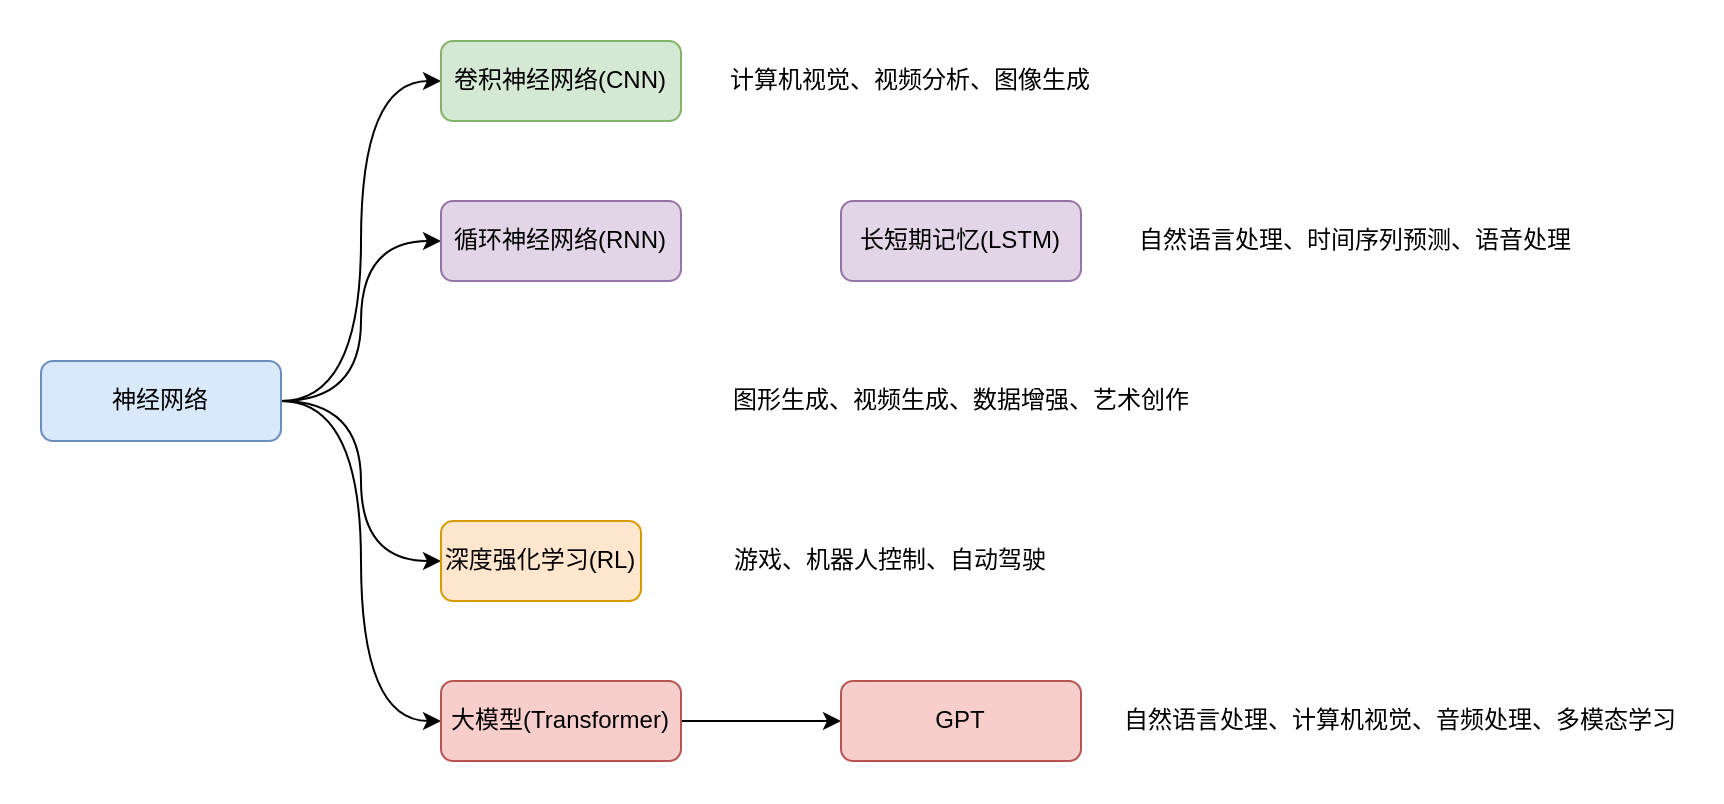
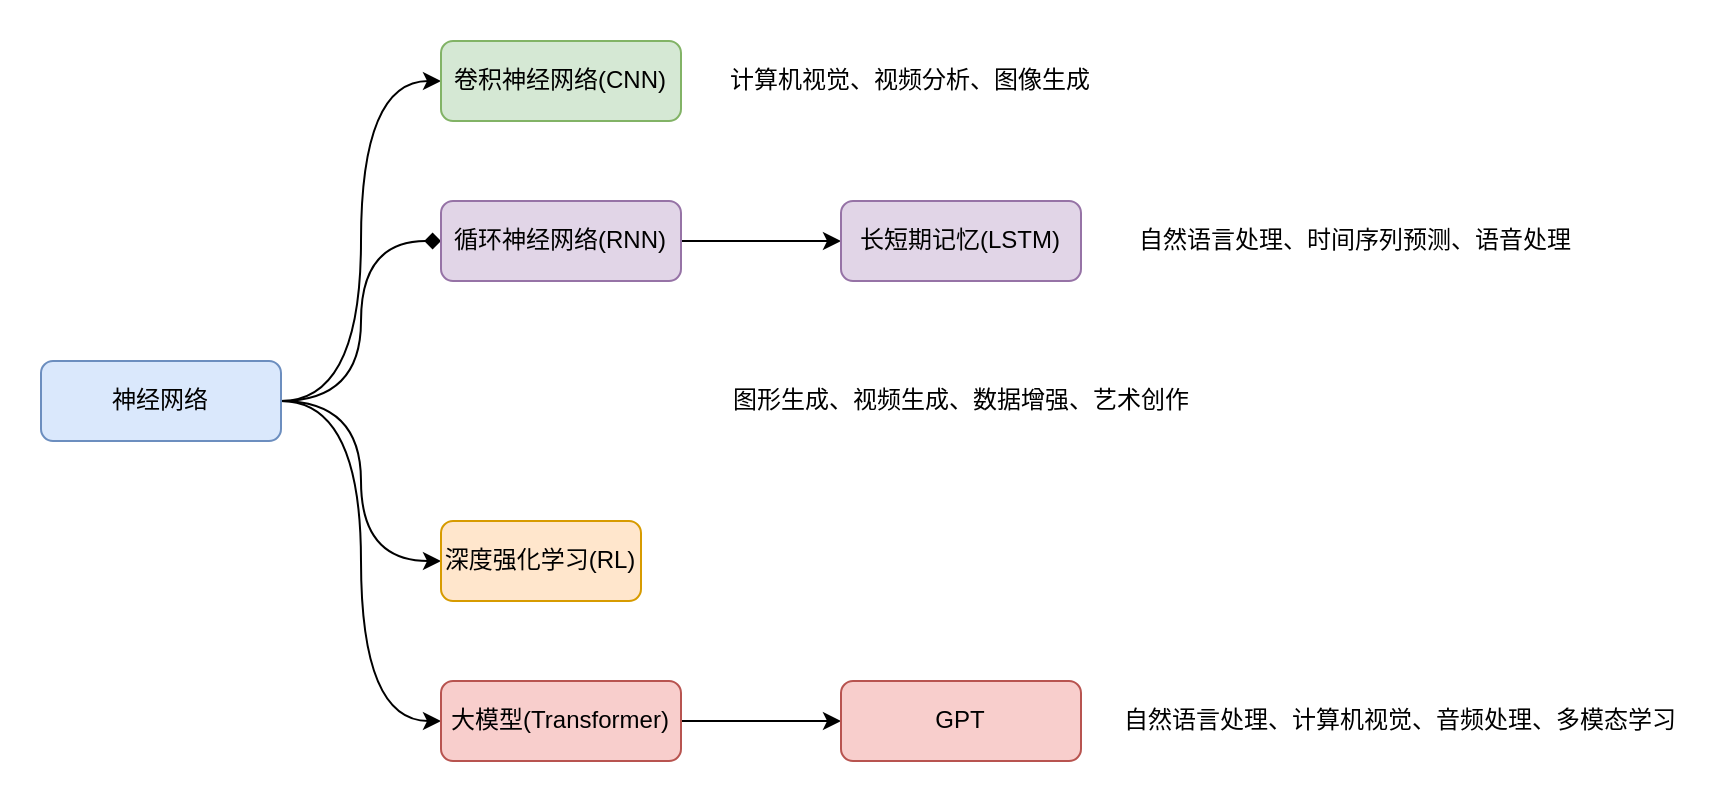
- <mxCell id="2" style="edgeStyle=orthogonalEdgeStyle;rounded=0;orthogonalLoop=1;jettySize=auto;html=1;exitX=1;exitY=0.5;exitDx=0;exitDy=0;entryX=0;entryY=0.5;entryDx=0;entryDy=0;curved=1;" parent="1" source="6" target="9" edge="1"><mxGeometry relative="1" as="geometry" /></mxCell>
+ <mxCell id="2" style="edgeStyle=orthogonalEdgeStyle;rounded=0;orthogonalLoop=1;jettySize=auto;html=1;exitX=1;exitY=0.5;exitDx=0;exitDy=0;entryX=0;entryY=0.5;entryDx=0;entryDy=0;curved=1;endArrow=diamond;" parent="1" source="6" target="9" edge="1"><mxGeometry relative="1" as="geometry" /></mxCell>
+ <mxCell id="8" style="edgeStyle=orthogonalEdgeStyle;rounded=0;orthogonalLoop=1;jettySize=auto;html=1;exitX=1;exitY=0.5;exitDx=0;exitDy=0;" parent="1" source="9" target="11" edge="1"><mxGeometry relative="1" as="geometry" /></mxCell>
- <mxCell id="16" value="游戏、机器人控制、自动驾驶" style="text;html=1;align=center;verticalAlign=middle;whiteSpace=wrap;rounded=0;" parent="1" vertex="1"><mxGeometry x="340" y="265" width="210" height="30" as="geometry" /></mxCell>
